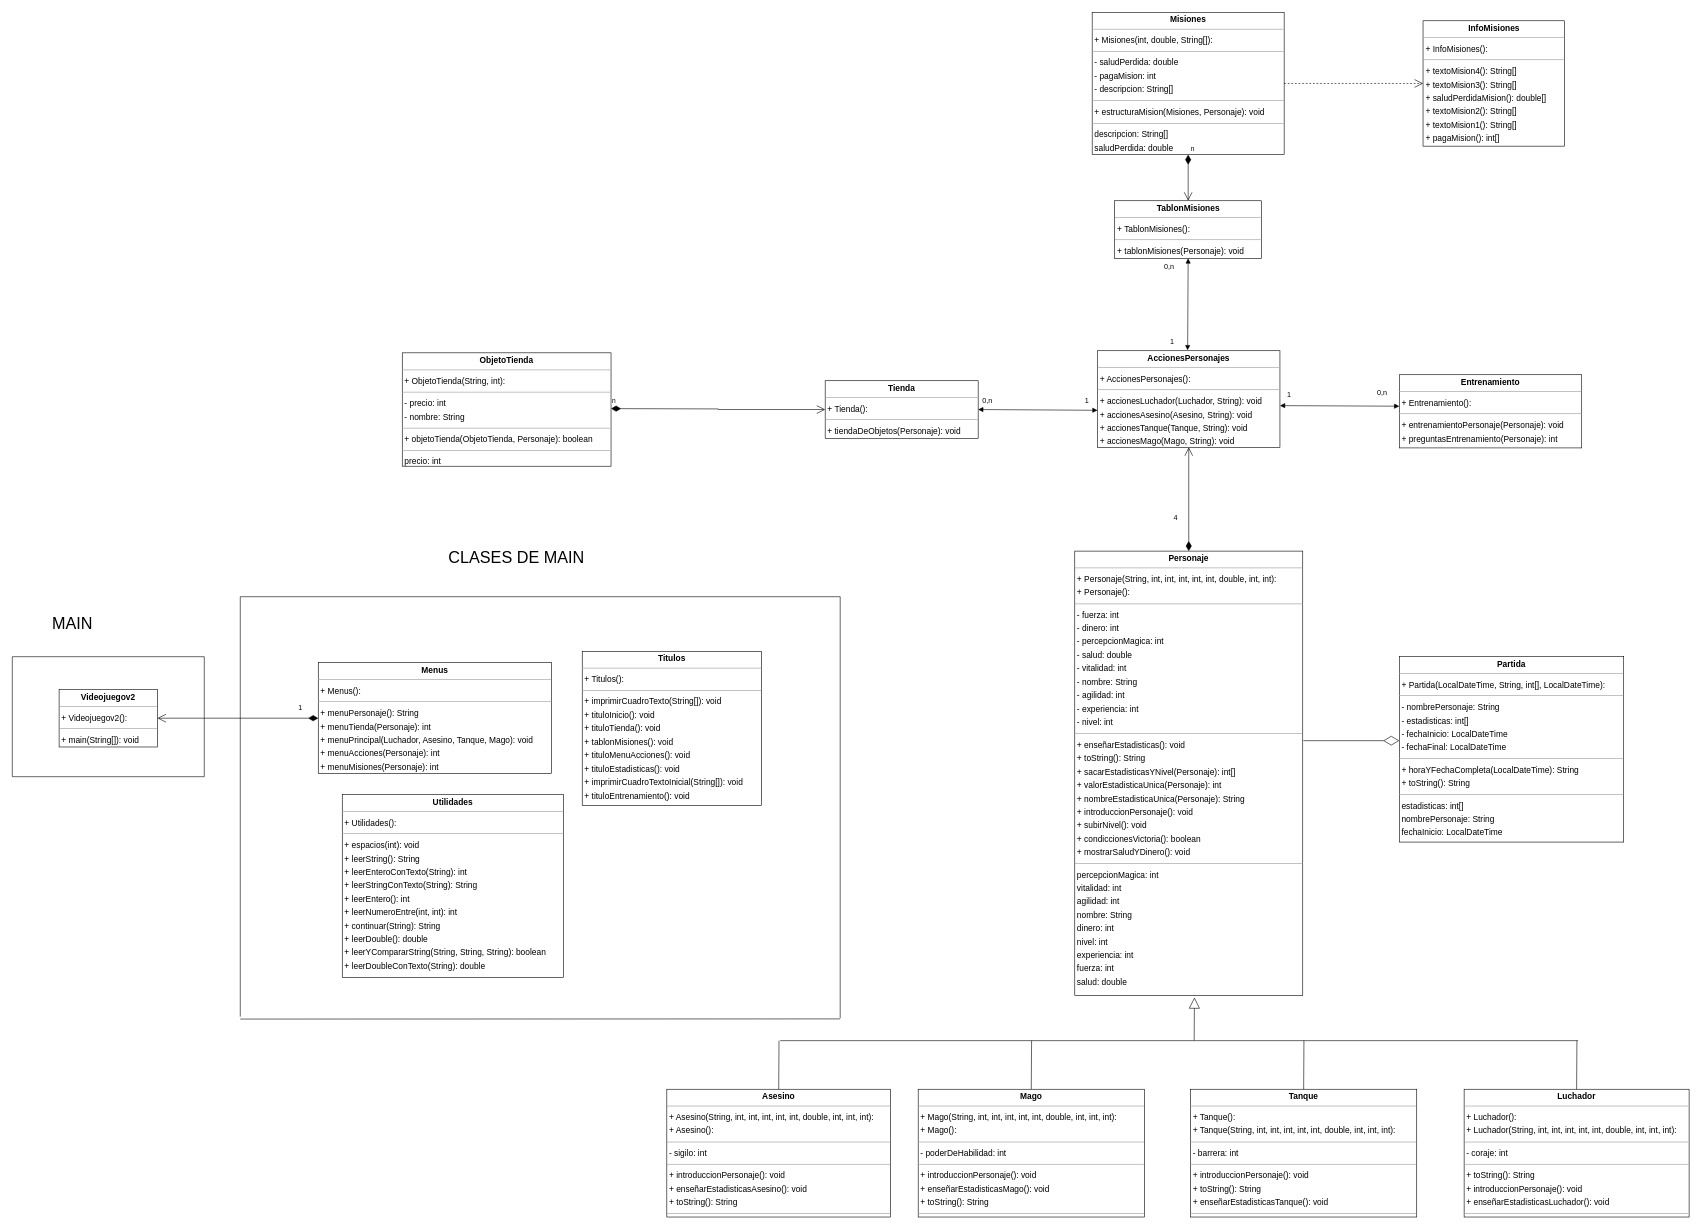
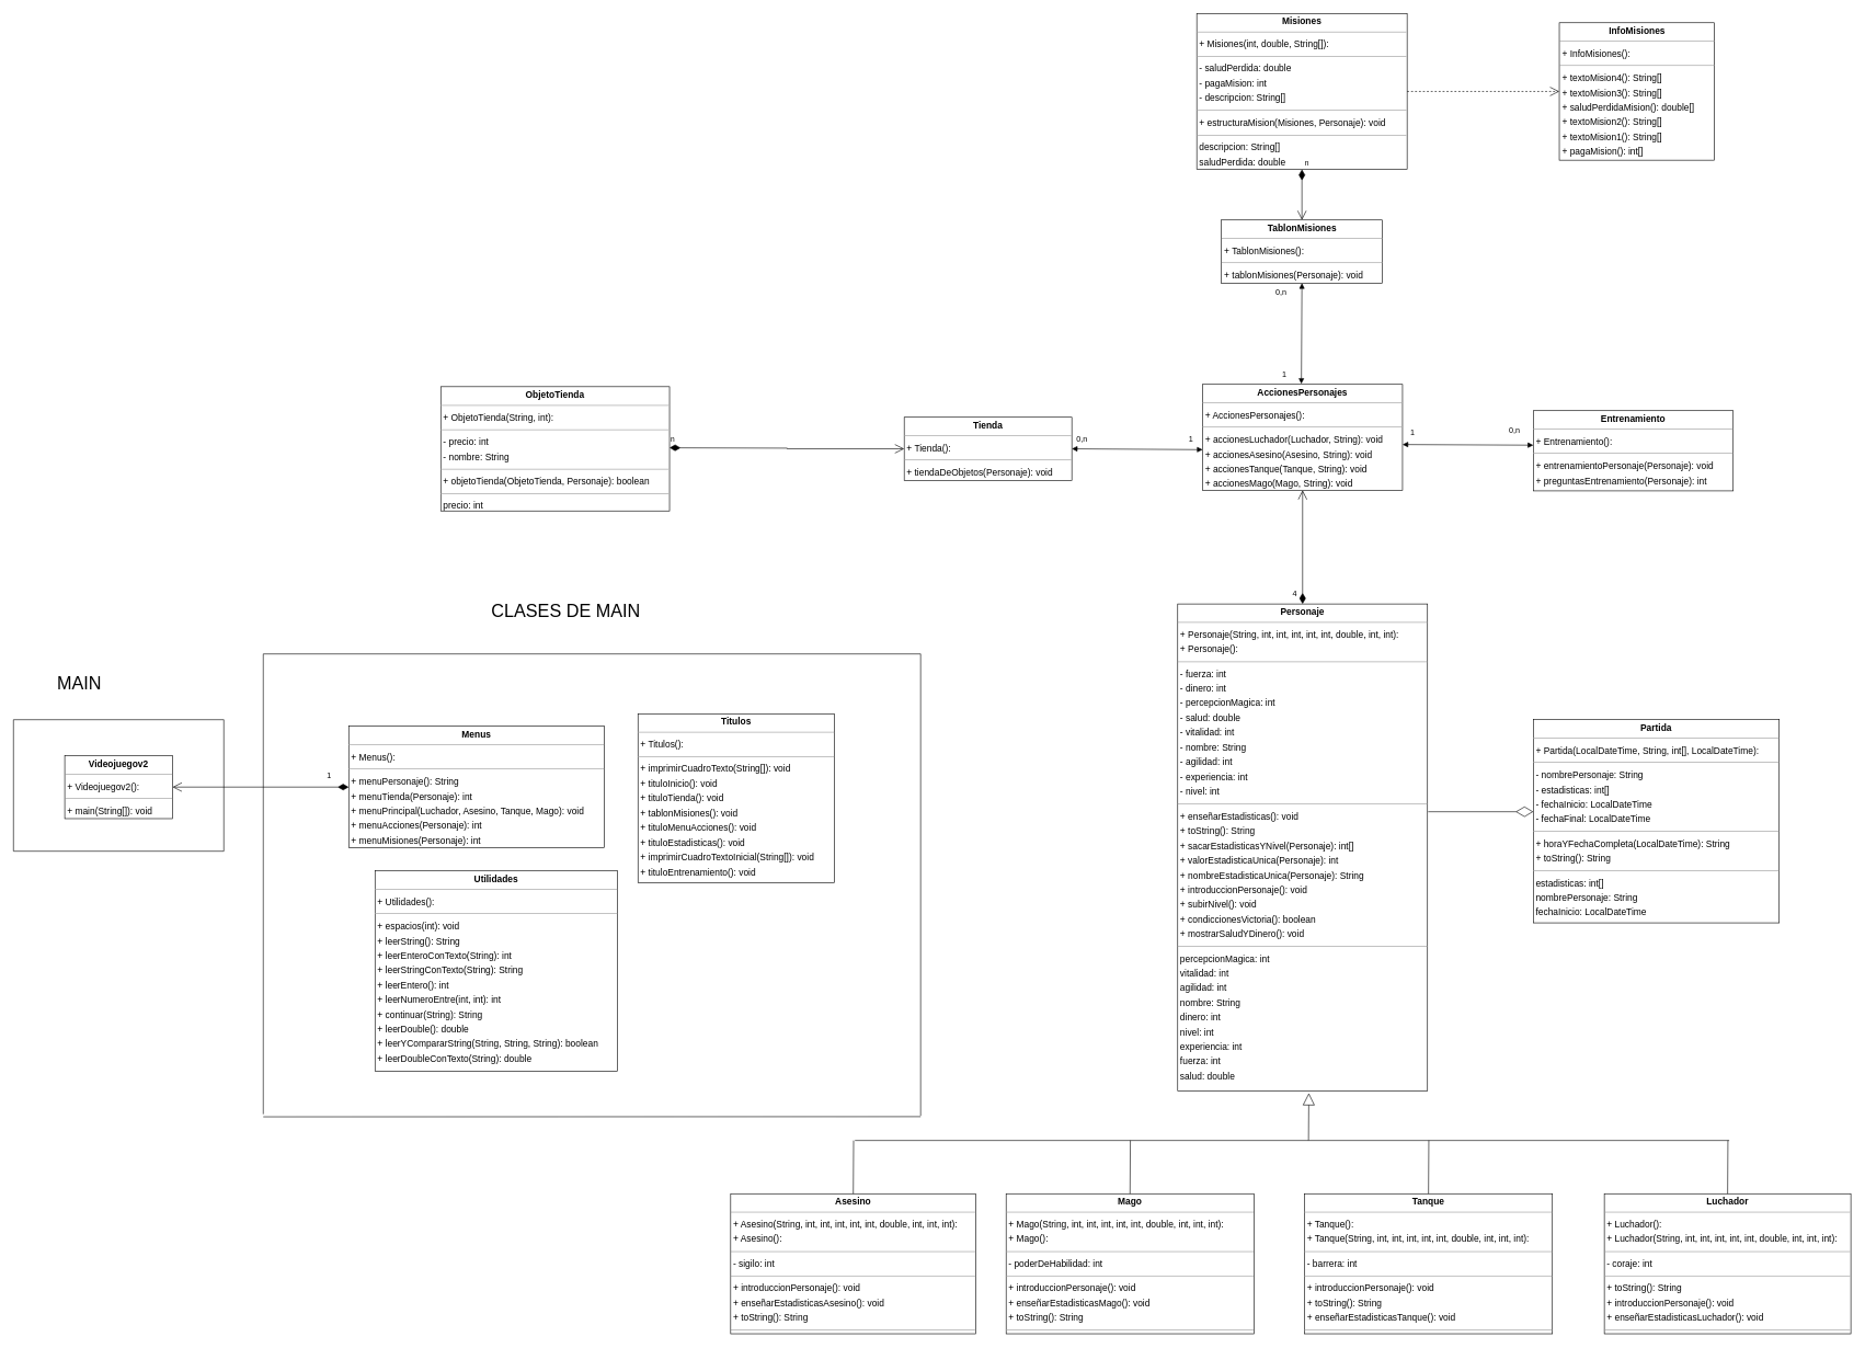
- <mxCell id="52" value="4" style="text;html=1;align=center;verticalAlign=middle;resizable=0;points=[];autosize=1;strokeColor=none;fillColor=none;" vertex="1" parent="1"><mxGeometry x="1944" y="848" width="30" height="30" as="geometry" /></mxCell>
+ <mxCell id="52" value="4" style="text;html=1;align=center;verticalAlign=middle;resizable=0;points=[];autosize=1;strokeColor=none;fillColor=none;" vertex="1" parent="1"><mxGeometry x="1954" y="888" width="30" height="30" as="geometry" /></mxCell>
